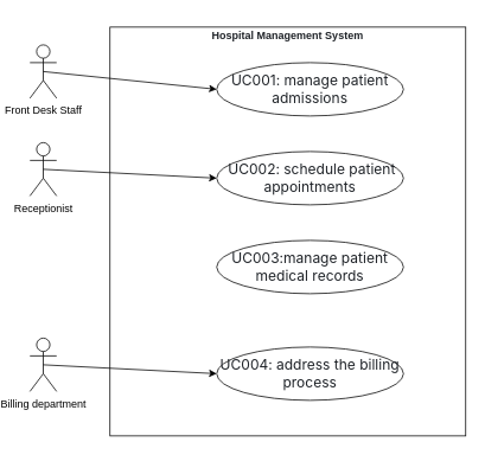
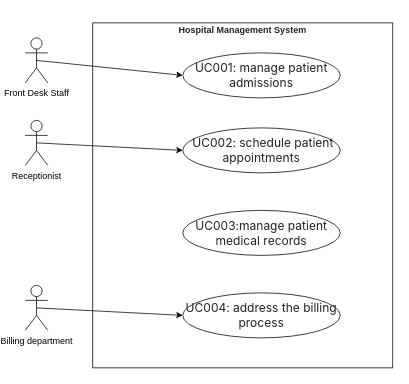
- <mxCell id="12" value="&lt;span style=&quot;color: rgb(31, 35, 40); font-family: -apple-system, BlinkMacSystemFont, &amp;quot;Segoe UI&amp;quot;, &amp;quot;Noto Sans&amp;quot;, Helvetica, Arial, sans-serif, &amp;quot;Apple Color Emoji&amp;quot;, &amp;quot;Segoe UI Emoji&amp;quot;; font-size: 16px; text-align: start;&quot;&gt;UC003:manage patient medical records&lt;/span&gt;" style="ellipse;whiteSpace=wrap;html=1;fillColor=none;strokeColor=#000000;" vertex="1" parent="1"><mxGeometry x="230" y="270" width="210" height="60" as="geometry" /></mxCell>
+ <mxCell id="12" value="&lt;span style=&quot;color: rgb(31, 35, 40); font-family: -apple-system, BlinkMacSystemFont, &amp;quot;Segoe UI&amp;quot;, &amp;quot;Noto Sans&amp;quot;, Helvetica, Arial, sans-serif, &amp;quot;Apple Color Emoji&amp;quot;, &amp;quot;Segoe UI Emoji&amp;quot;; font-size: 16px; text-align: start;&quot;&gt;UC003:manage patient medical records&lt;/span&gt;" style="ellipse;whiteSpace=wrap;html=1;fillColor=none;strokeColor=#000000;" vertex="1" parent="1"><mxGeometry x="230" y="280" width="210" height="60" as="geometry" /></mxCell>
